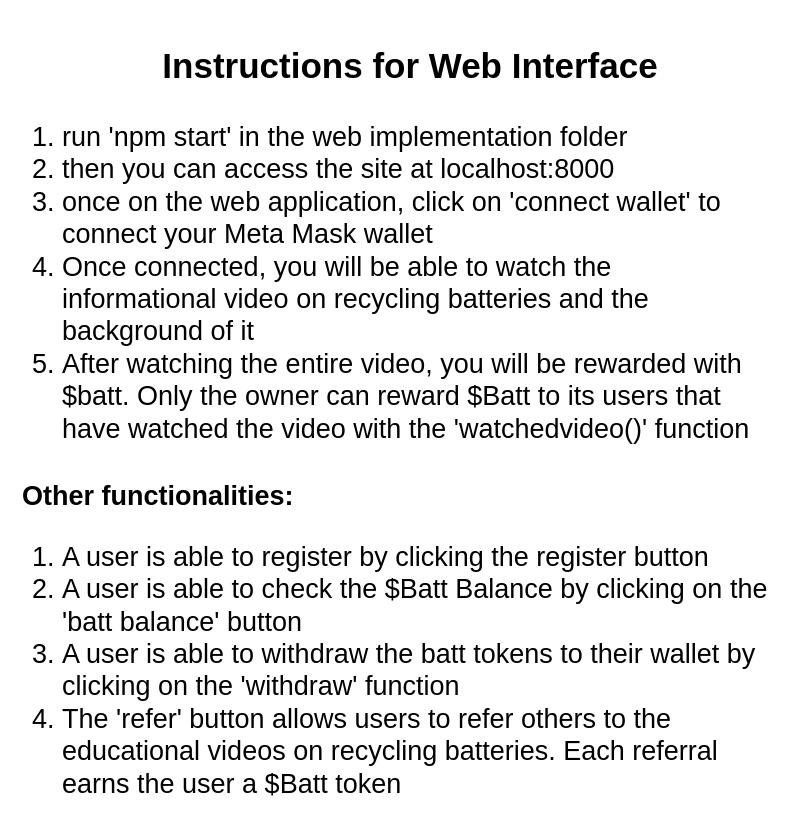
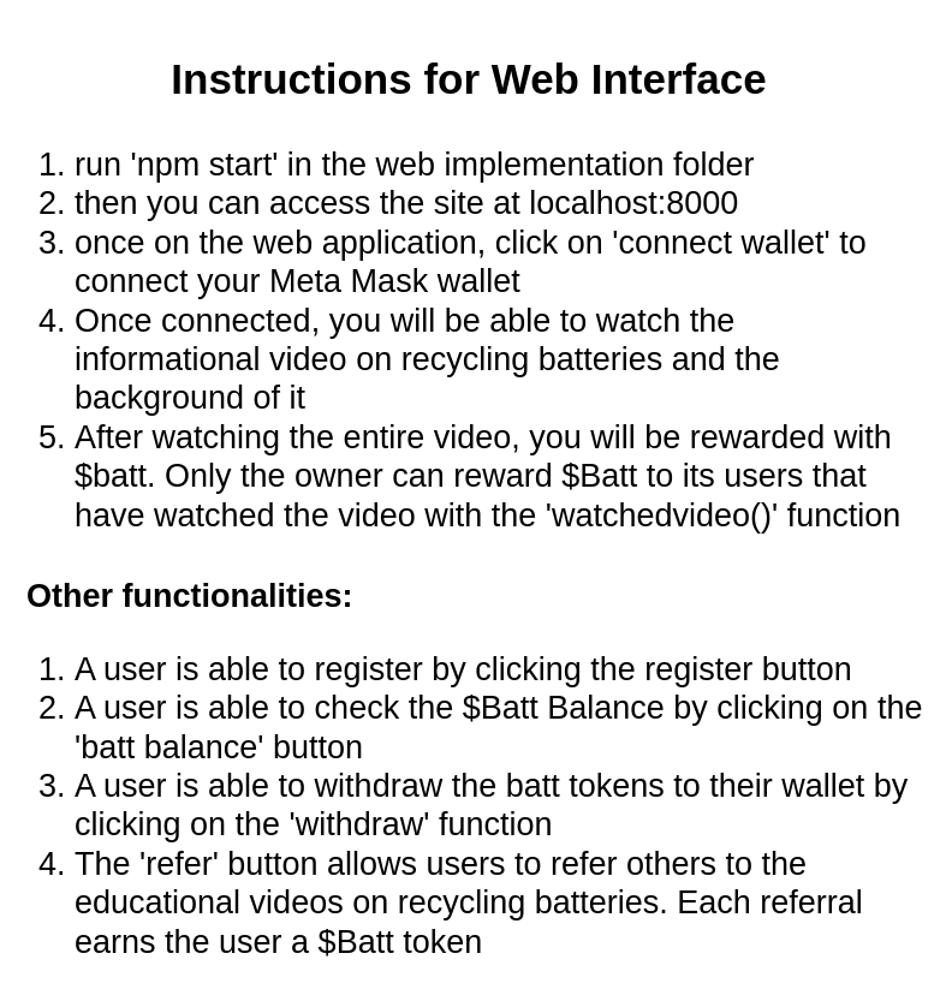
- <mxCell id="2" value="&lt;h1&gt;&lt;font style=&quot;font-size: 35px&quot;&gt;Instructions for Web Interface&lt;/font&gt;&lt;/h1&gt;" style="text;html=1;strokeColor=none;fillColor=none;align=center;verticalAlign=middle;whiteSpace=wrap;rounded=0;" vertex="1" parent="1"><mxGeometry x="50" y="20" width="720" height="90" as="geometry" /></mxCell>
+ <mxCell id="2" value="&lt;h1&gt;&lt;font style=&quot;font-size: 35px&quot;&gt;Instructions for Web Interface&lt;/font&gt;&lt;/h1&gt;" style="text;html=1;strokeColor=none;fillColor=none;align=center;verticalAlign=middle;whiteSpace=wrap;rounded=0;" vertex="1" parent="1"><mxGeometry x="30" y="20" width="720" height="90" as="geometry" /></mxCell>
